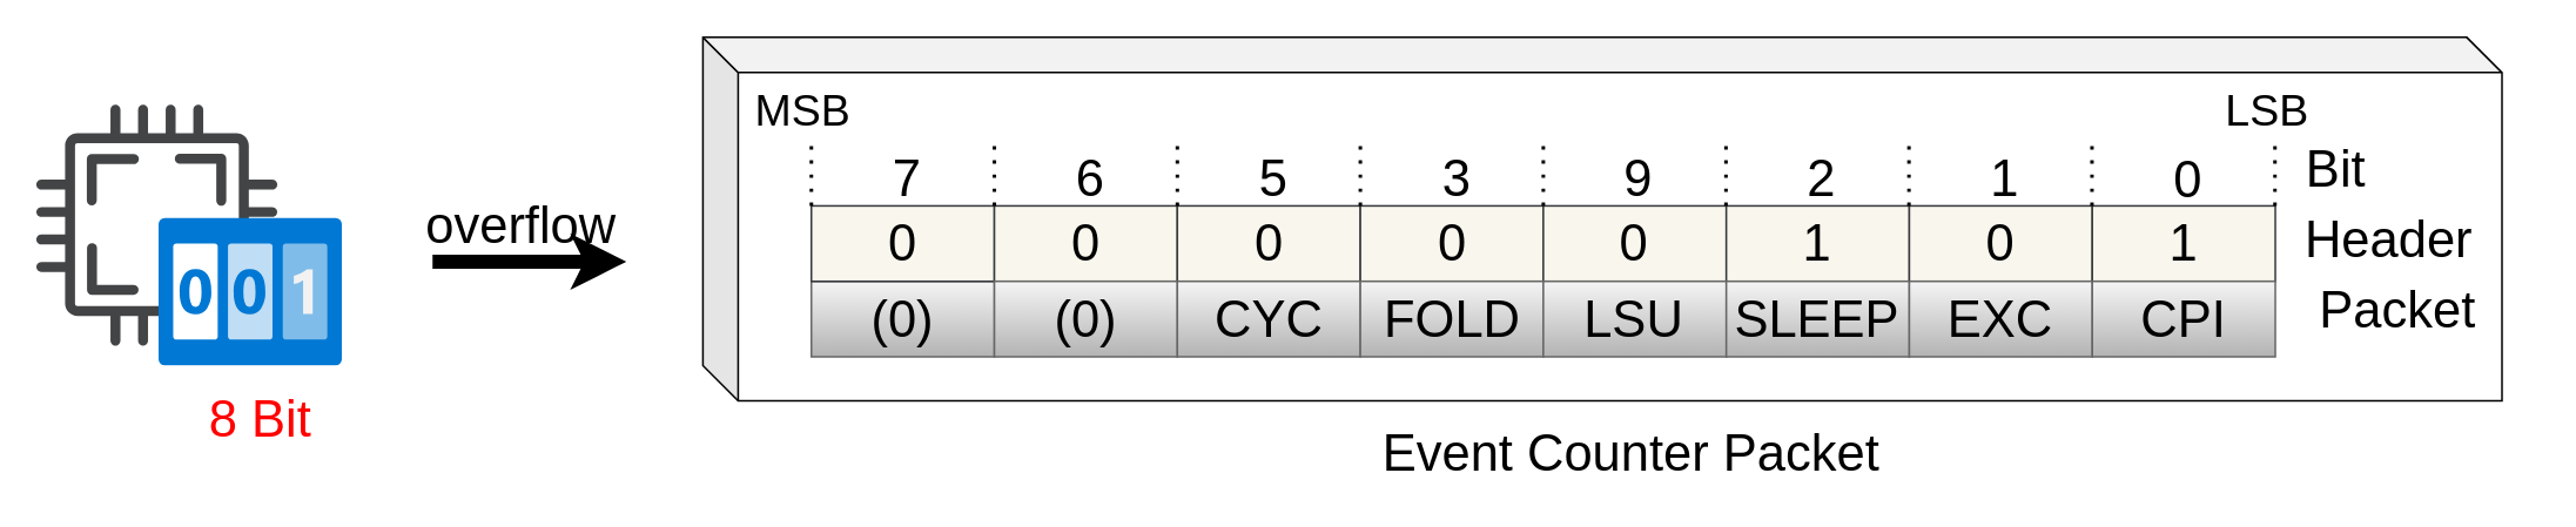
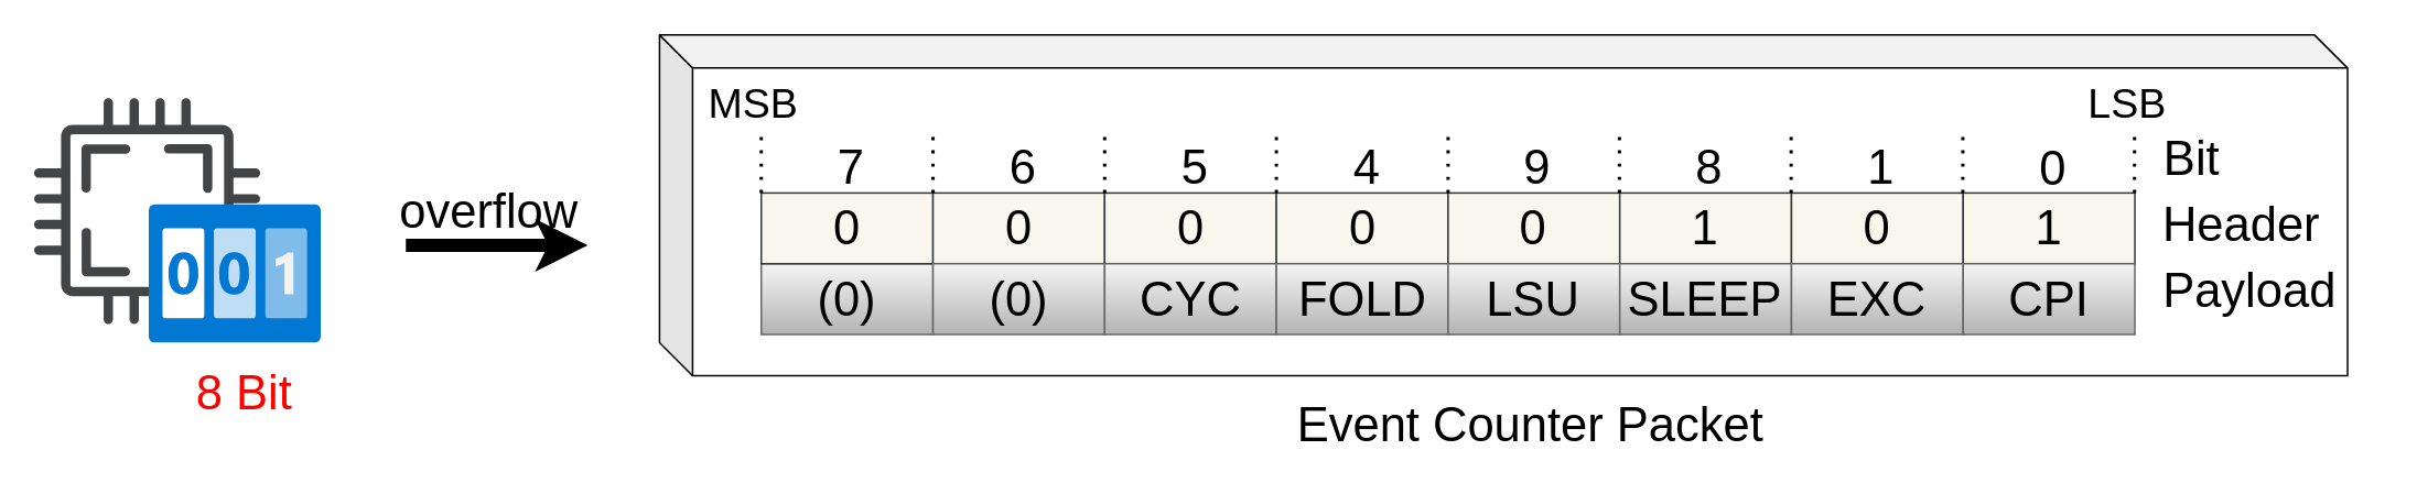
- <mxCell id="36" value="3" style="text;html=1;align=center;verticalAlign=middle;resizable=0;points=[];autosize=1;strokeColor=none;fillColor=none;fontSize=29;" parent="6" vertex="1"><mxGeometry x="350.514" y="33.571" width="30" height="40" as="geometry" /></mxCell>
+ <mxCell id="36" value="4" style="text;html=1;align=center;verticalAlign=middle;resizable=0;points=[];autosize=1;strokeColor=none;fillColor=none;fontSize=29;" parent="6" vertex="1"><mxGeometry x="350.514" y="33.571" width="30" height="40" as="geometry" /></mxCell>
- <mxCell id="34" value="2" style="text;html=1;align=center;verticalAlign=middle;resizable=0;points=[];autosize=1;strokeColor=none;fillColor=none;fontSize=29;" parent="6" vertex="1"><mxGeometry x="558.227" y="33.571" width="30" height="40" as="geometry" /></mxCell>
+ <mxCell id="34" value="8" style="text;html=1;align=center;verticalAlign=middle;resizable=0;points=[];autosize=1;strokeColor=none;fillColor=none;fontSize=29;" parent="6" vertex="1"><mxGeometry x="558.227" y="33.571" width="30" height="40" as="geometry" /></mxCell>
- <mxCell id="42" value="&lt;font style=&quot;font-size: 29px;&quot;&gt;Packet&lt;/font&gt;" style="text;html=1;align=center;verticalAlign=middle;resizable=0;points=[];autosize=1;strokeColor=none;fillColor=none;fontSize=29;" parent="6" vertex="1"><mxGeometry x="839.506" y="109.271" width="120" height="40" as="geometry" /></mxCell>
+ <mxCell id="42" value="&lt;font style=&quot;font-size: 29px;&quot;&gt;Payload&lt;/font&gt;" style="text;html=1;align=center;verticalAlign=middle;resizable=0;points=[];autosize=1;strokeColor=none;fillColor=none;fontSize=29;" parent="6" vertex="1"><mxGeometry x="839.506" y="109.271" width="120" height="40" as="geometry" /></mxCell>
